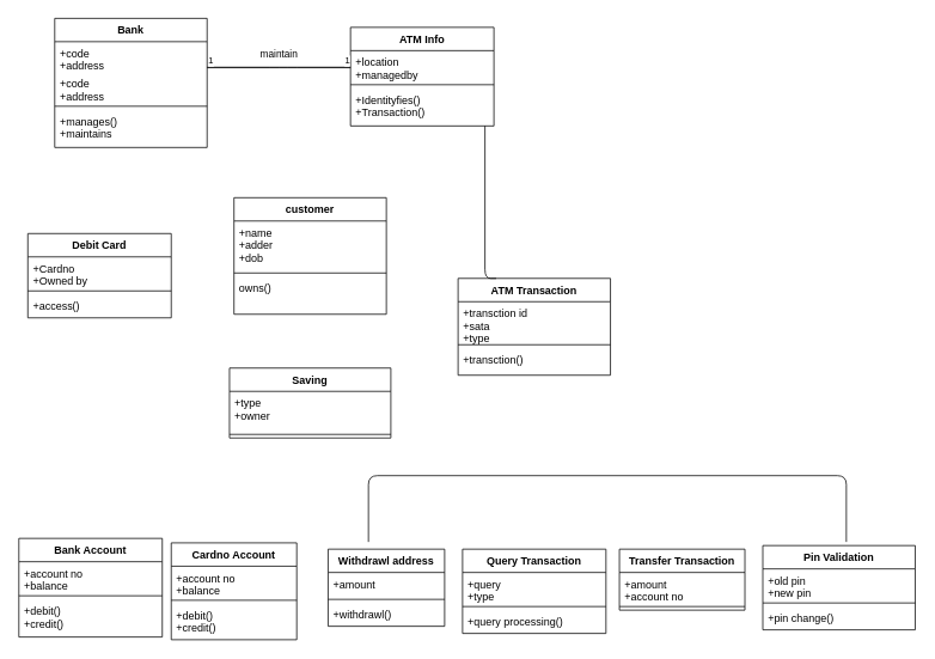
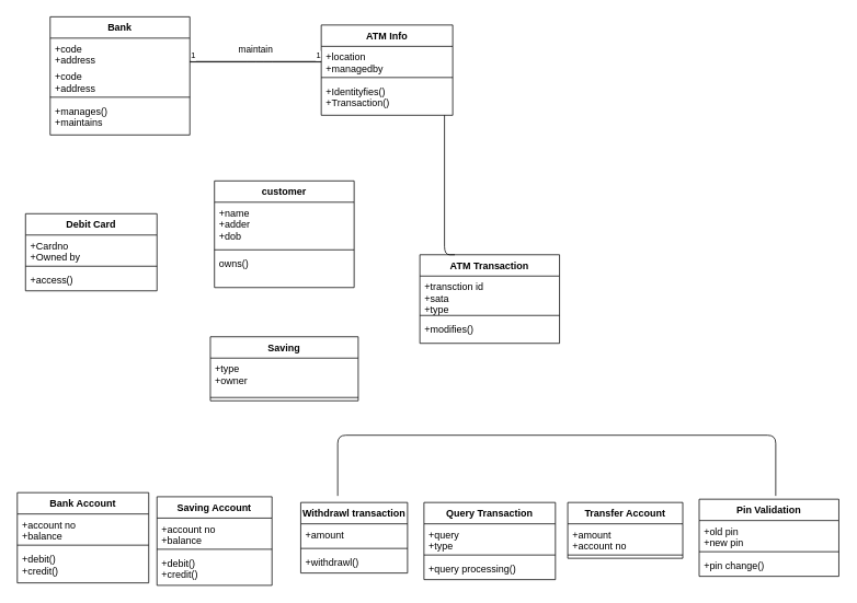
- <mxCell id="31" value="+transction()" style="text;strokeColor=none;fillColor=none;align=left;verticalAlign=top;spacingLeft=4;spacingRight=4;overflow=hidden;rotatable=0;points=[[0,0.5],[1,0.5]];portConstraint=eastwest;" vertex="1" parent="28"><mxGeometry y="78" width="170" height="30" as="geometry" /></mxCell>
+ <mxCell id="31" value="+modifies()" style="text;strokeColor=none;fillColor=none;align=left;verticalAlign=top;spacingLeft=4;spacingRight=4;overflow=hidden;rotatable=0;points=[[0,0.5],[1,0.5]];portConstraint=eastwest;" vertex="1" parent="28"><mxGeometry y="78" width="170" height="30" as="geometry" /></mxCell>
- <mxCell id="36" value="Cardno Account" style="swimlane;fontStyle=1;align=center;verticalAlign=top;childLayout=stackLayout;horizontal=1;startSize=26;horizontalStack=0;resizeParent=1;resizeParentMax=0;resizeLast=0;collapsible=1;marginBottom=0;" vertex="1" parent="1"><mxGeometry x="190" y="605" width="140" height="108" as="geometry" /></mxCell>
+ <mxCell id="36" value="Saving Account" style="swimlane;fontStyle=1;align=center;verticalAlign=top;childLayout=stackLayout;horizontal=1;startSize=26;horizontalStack=0;resizeParent=1;resizeParentMax=0;resizeLast=0;collapsible=1;marginBottom=0;" vertex="1" parent="1"><mxGeometry x="190" y="605" width="140" height="108" as="geometry" /></mxCell>
- <mxCell id="40" value="Withdrawl address" style="swimlane;fontStyle=1;align=center;verticalAlign=top;childLayout=stackLayout;horizontal=1;startSize=26;horizontalStack=0;resizeParent=1;resizeParentMax=0;resizeLast=0;collapsible=1;marginBottom=0;" vertex="1" parent="1"><mxGeometry x="365" y="612" width="130" height="86" as="geometry" /></mxCell>
+ <mxCell id="40" value="Withdrawl transaction" style="swimlane;fontStyle=1;align=center;verticalAlign=top;childLayout=stackLayout;horizontal=1;startSize=26;horizontalStack=0;resizeParent=1;resizeParentMax=0;resizeLast=0;collapsible=1;marginBottom=0;" vertex="1" parent="1"><mxGeometry x="365" y="612" width="130" height="86" as="geometry" /></mxCell>
- <mxCell id="48" value="Transfer Transaction" style="swimlane;fontStyle=1;align=center;verticalAlign=top;childLayout=stackLayout;horizontal=1;startSize=26;horizontalStack=0;resizeParent=1;resizeParentMax=0;resizeLast=0;collapsible=1;marginBottom=0;" vertex="1" parent="1"><mxGeometry x="690" y="612" width="140" height="68" as="geometry" /></mxCell>
+ <mxCell id="48" value="Transfer Account" style="swimlane;fontStyle=1;align=center;verticalAlign=top;childLayout=stackLayout;horizontal=1;startSize=26;horizontalStack=0;resizeParent=1;resizeParentMax=0;resizeLast=0;collapsible=1;marginBottom=0;" vertex="1" parent="1"><mxGeometry x="690" y="612" width="140" height="68" as="geometry" /></mxCell>
